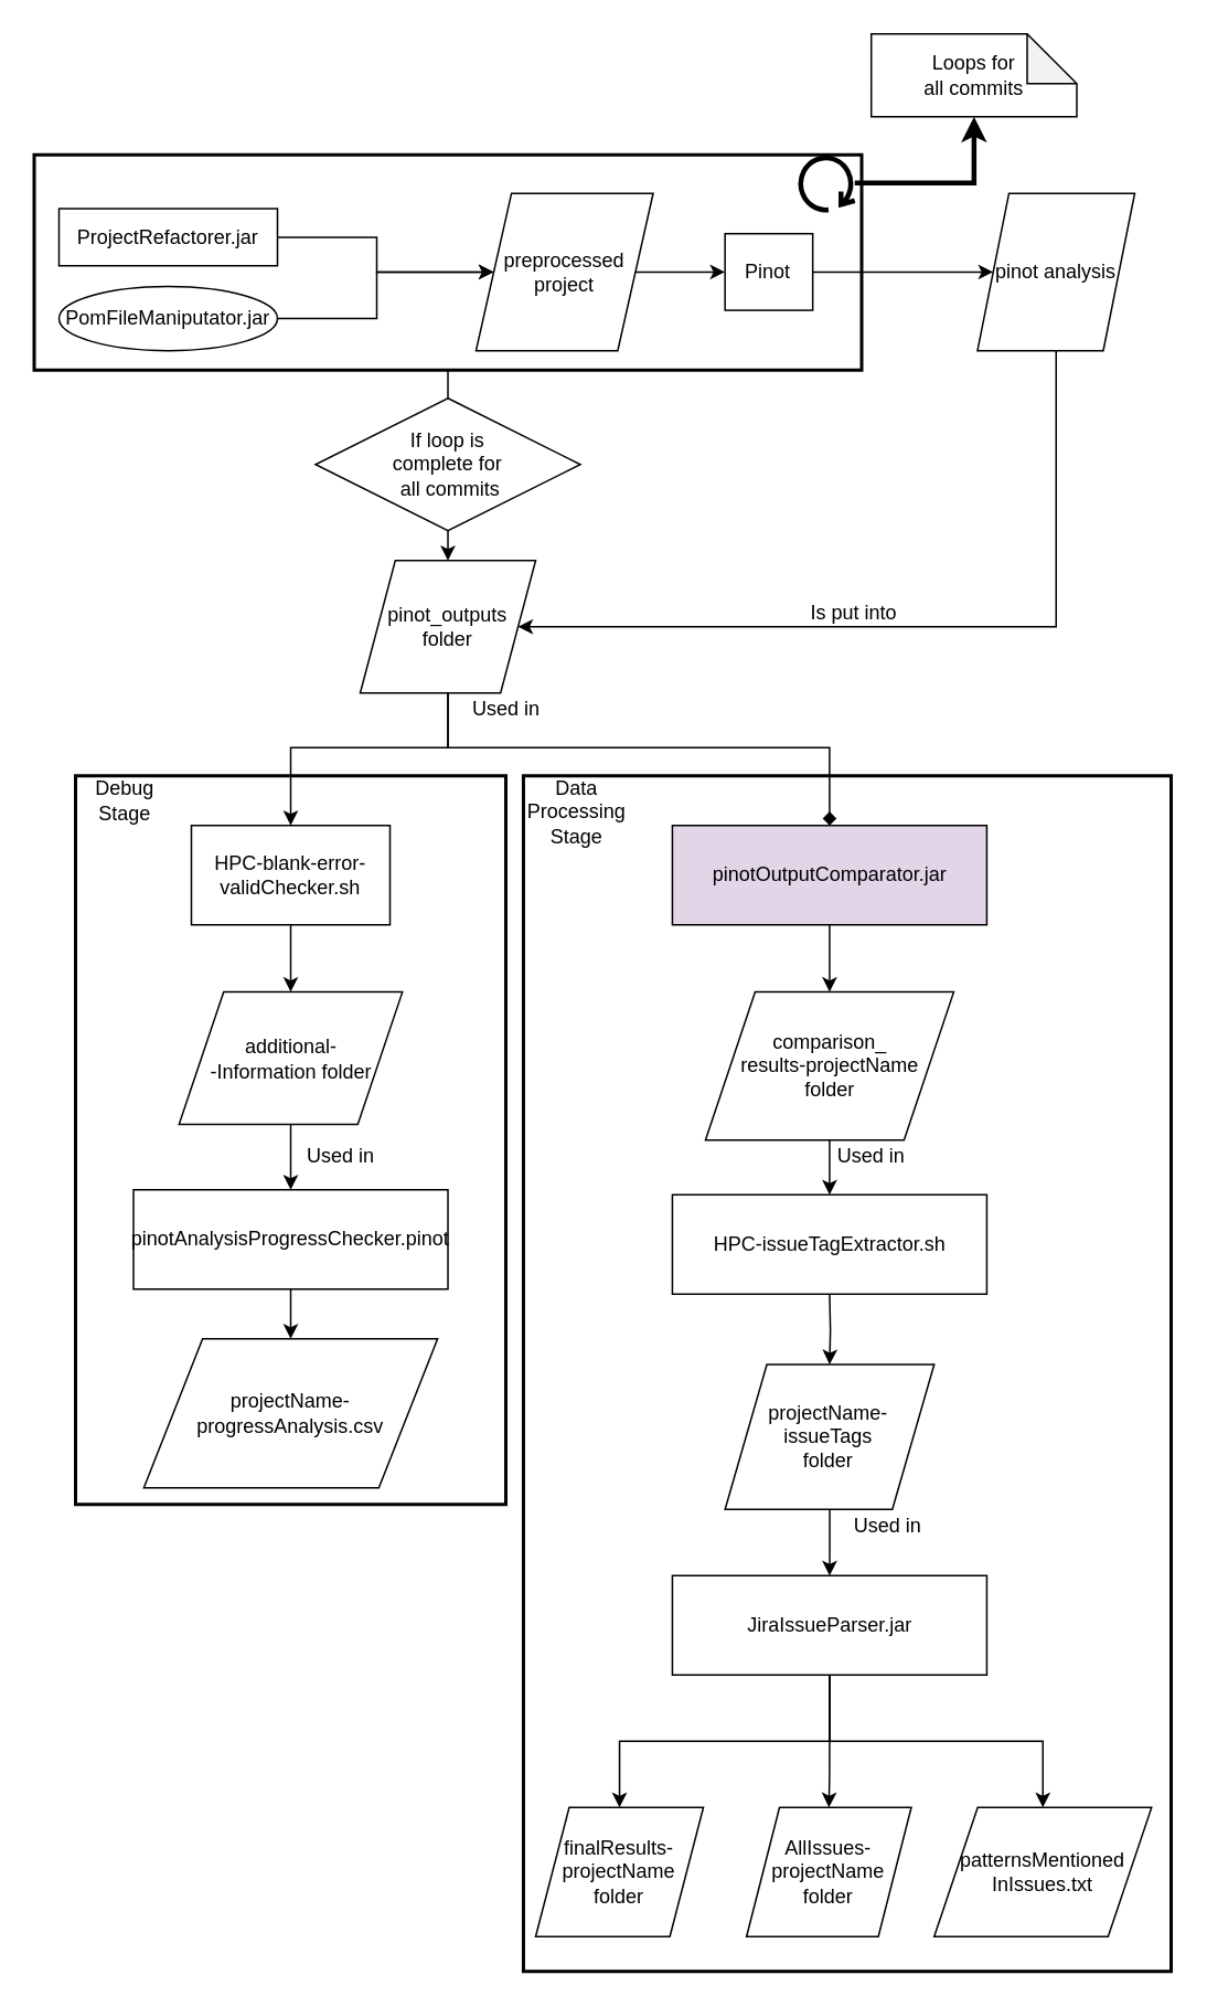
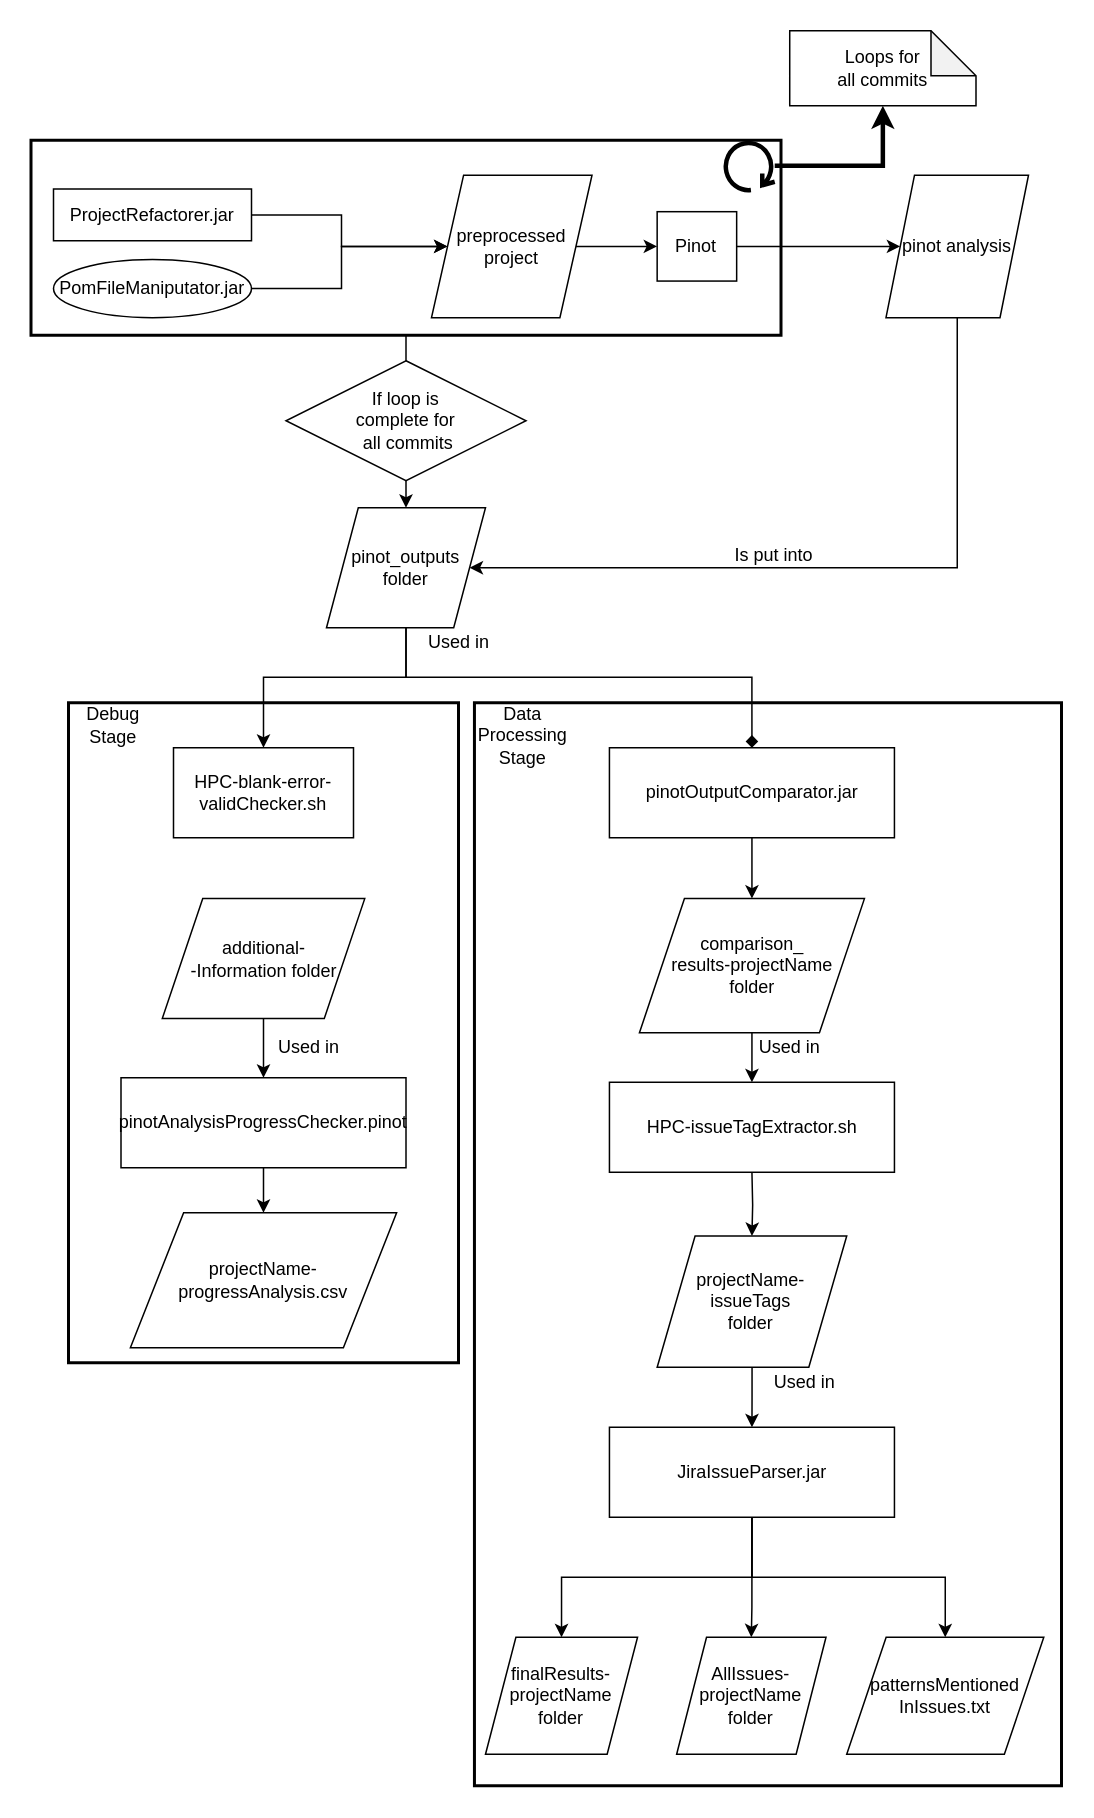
- <mxCell id="23" value="pinotOutputComparator.jar" style="rounded=0;whiteSpace=wrap;html=1;strokeWidth=1;fillColor=#e1d5e7;" parent="1" vertex="1"><mxGeometry x="405.62" y="498" width="190" height="60" as="geometry" /></mxCell>
+ <mxCell id="23" value="pinotOutputComparator.jar" style="rounded=0;whiteSpace=wrap;html=1;strokeWidth=1;" parent="1" vertex="1"><mxGeometry x="405.62" y="498" width="190" height="60" as="geometry" /></mxCell>
- <mxCell id="18" style="edgeStyle=orthogonalEdgeStyle;rounded=0;orthogonalLoop=1;jettySize=auto;html=1;entryX=0.5;entryY=0;entryDx=0;entryDy=0;strokeWidth=1;" parent="1" source="19" target="26" edge="1"><mxGeometry relative="1" as="geometry" /></mxCell>
